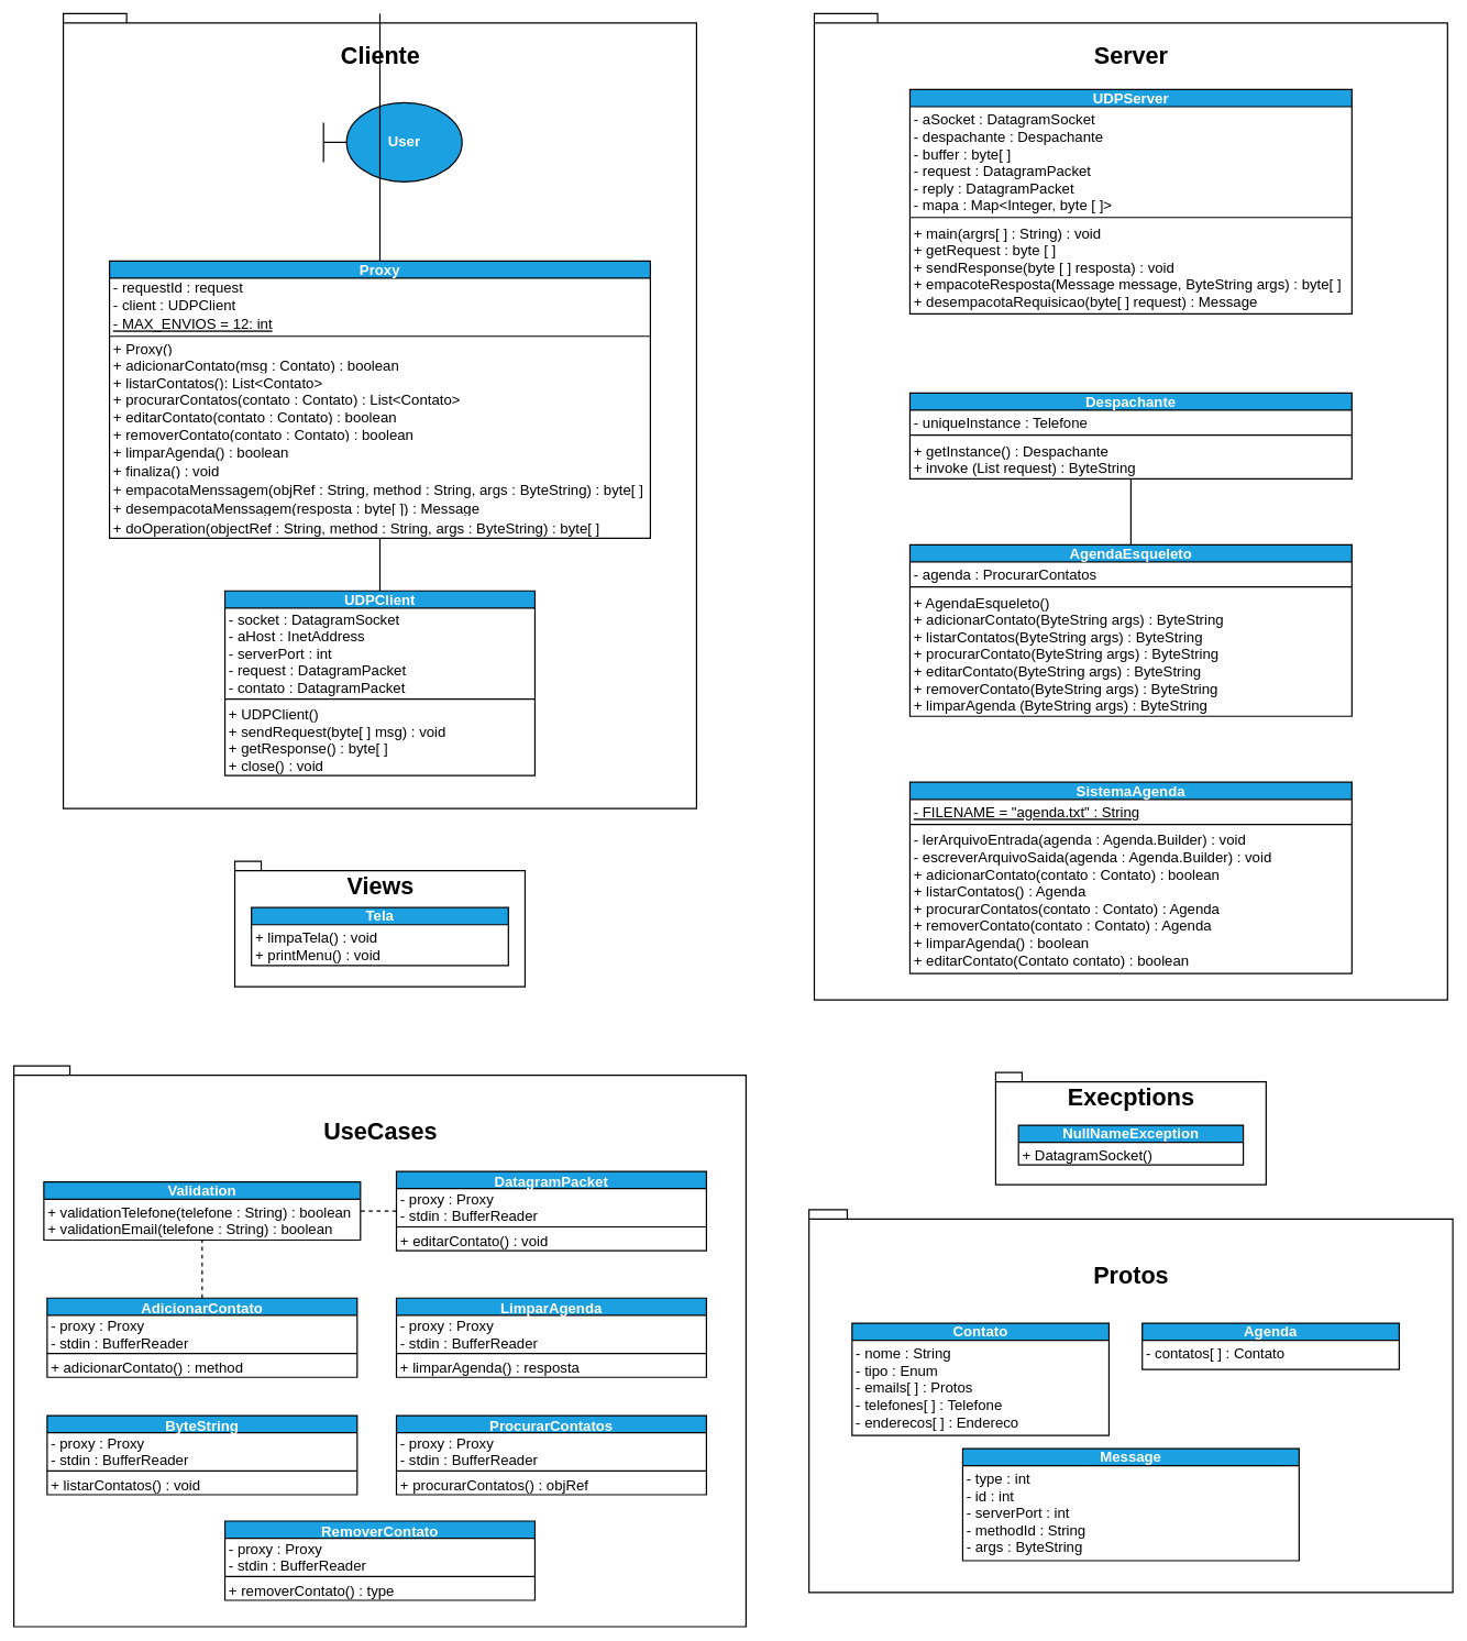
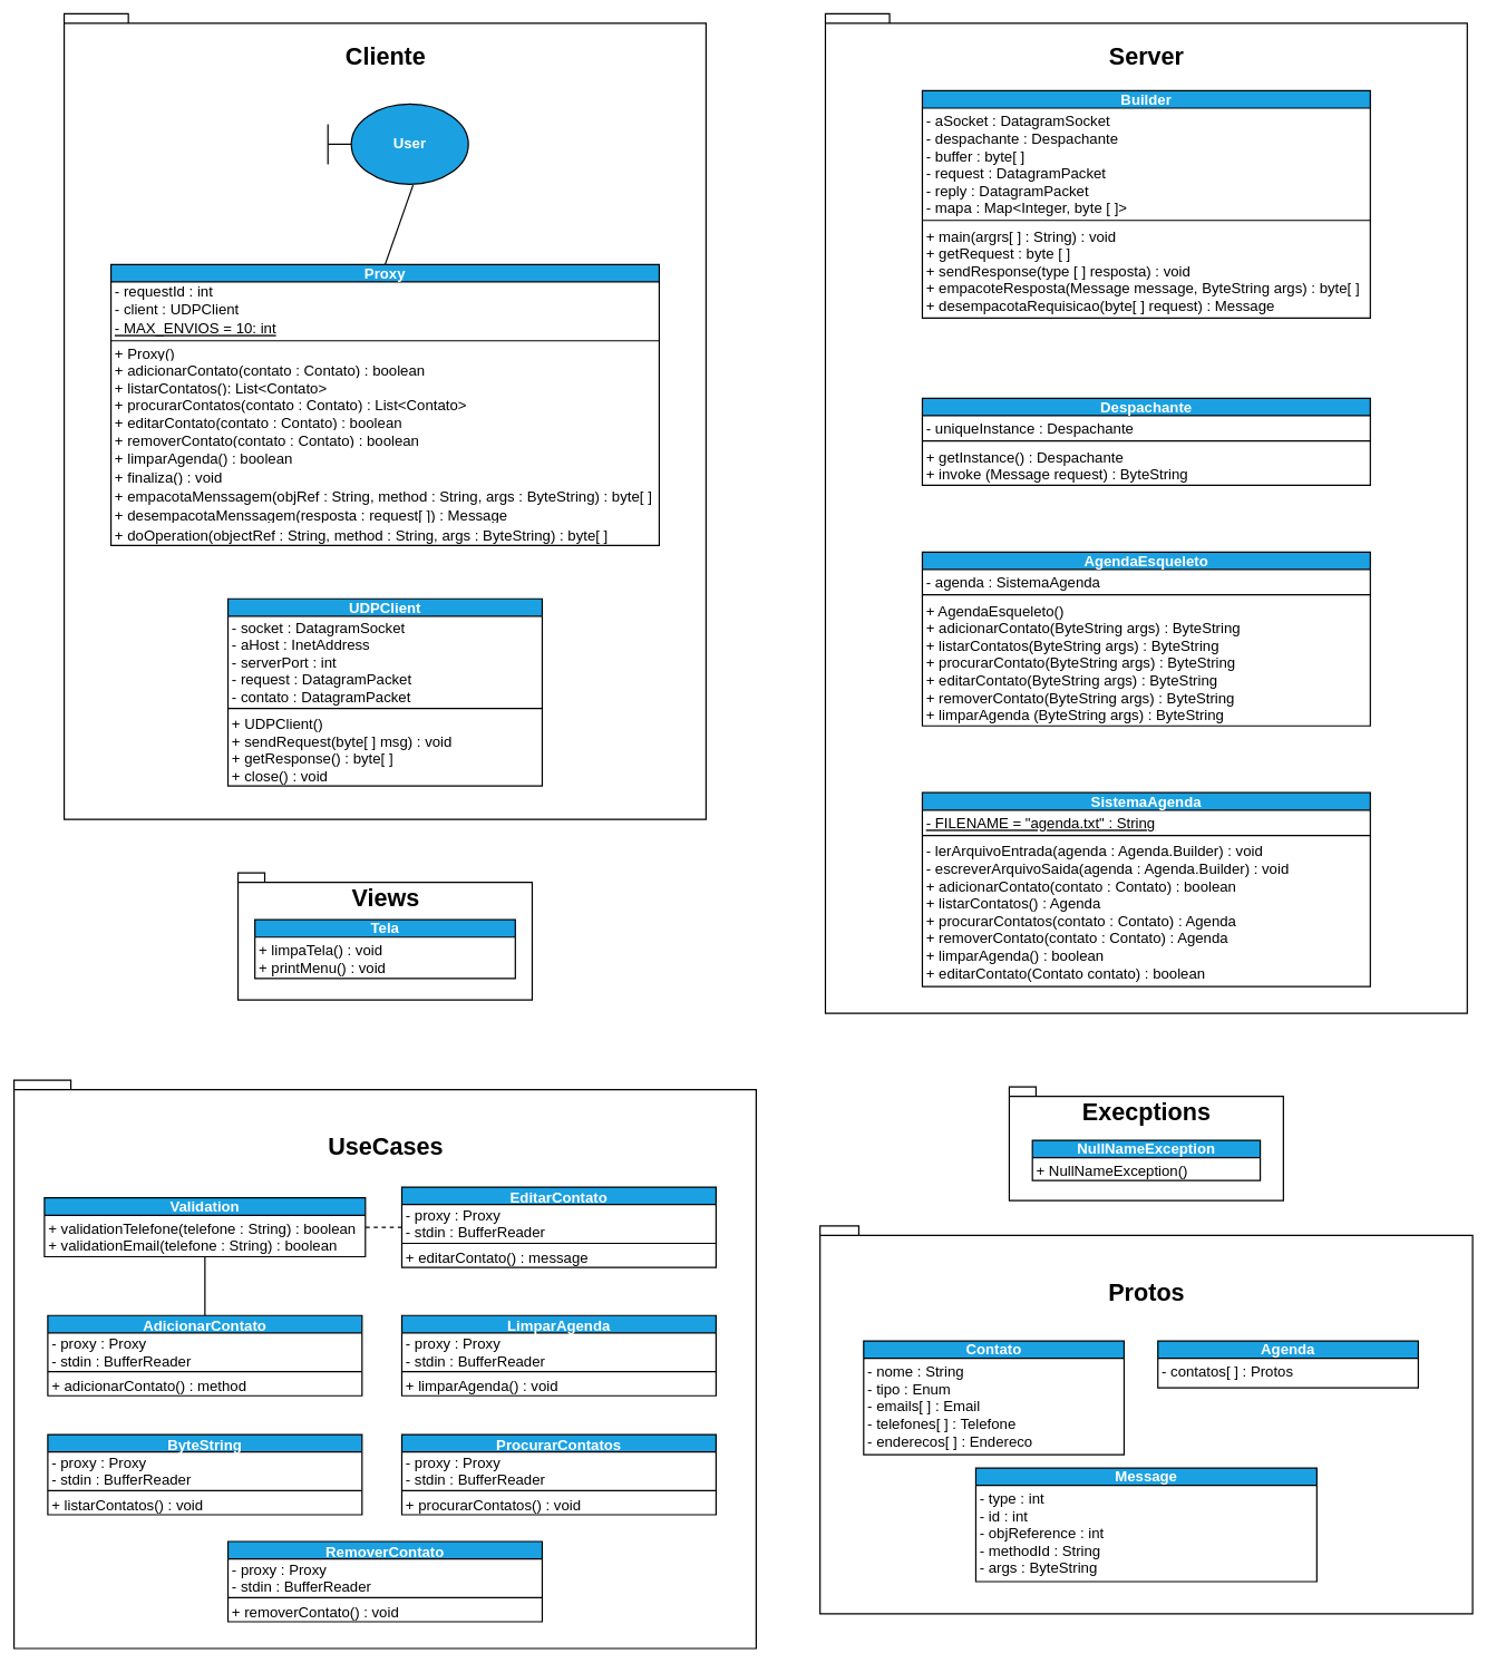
- <mxCell id="30" value="UDPServer" style="swimlane;fontStyle=1;align=center;verticalAlign=bottom;childLayout=stackLayout;horizontal=1;startSize=26;horizontalStack=0;resizeParent=1;resizeParentMax=0;resizeLast=0;collapsible=1;marginBottom=0;fontSize=22;strokeColor=#000000;strokeWidth=2;fillColor=#1ba1e2;fontColor=#ffffff;" parent="1" vertex="1"><mxGeometry x="1379" y="135" width="670" height="340" as="geometry" /></mxCell>
+ <mxCell id="30" value="Builder" style="swimlane;fontStyle=1;align=center;verticalAlign=bottom;childLayout=stackLayout;horizontal=1;startSize=26;horizontalStack=0;resizeParent=1;resizeParentMax=0;resizeLast=0;collapsible=1;marginBottom=0;fontSize=22;strokeColor=#000000;strokeWidth=2;fillColor=#1ba1e2;fontColor=#ffffff;" parent="1" vertex="1"><mxGeometry x="1379" y="135" width="670" height="340" as="geometry" /></mxCell>
- <mxCell id="9" style="edgeStyle=none;html=1;exitX=0.5;exitY=0;exitDx=0;exitDy=0;fontSize=22;endArrow=none;endFill=0;strokeWidth=2;" parent="1" source="10" target="7" edge="1"><mxGeometry relative="1" as="geometry" /></mxCell>
+ <mxCell id="9" style="edgeStyle=none;html=1;exitX=0.5;exitY=0;exitDx=0;exitDy=0;entryX=0.606;entryY=1.01;entryDx=0;entryDy=0;entryPerimeter=0;fontSize=22;endArrow=none;endFill=0;strokeWidth=2;" parent="1" source="10" target="8" edge="1"><mxGeometry relative="1" as="geometry" /></mxCell>
- <mxCell id="33" value="+ main(argrs[ ] : String) : void&#10;+ getRequest : byte [ ]&#10;+ sendResponse(byte [ ] resposta) : void&#10;+ empacoteResposta(Message message, ByteString args) : byte[ ]&#10;+ desempacotaRequisicao(byte[ ] request) : Message" style="text;strokeColor=none;fillColor=none;align=left;verticalAlign=top;spacingLeft=4;spacingRight=4;overflow=hidden;rotatable=0;points=[[0,0.5],[1,0.5]];portConstraint=eastwest;fontSize=22;strokeWidth=2;" parent="30" vertex="1"><mxGeometry y="198" width="670" height="142" as="geometry" /></mxCell>
+ <mxCell id="33" value="+ main(argrs[ ] : String) : void&#10;+ getRequest : byte [ ]&#10;+ sendResponse(type [ ] resposta) : void&#10;+ empacoteResposta(Message message, ByteString args) : byte[ ]&#10;+ desempacotaRequisicao(byte[ ] request) : Message" style="text;strokeColor=none;fillColor=none;align=left;verticalAlign=top;spacingLeft=4;spacingRight=4;overflow=hidden;rotatable=0;points=[[0,0.5],[1,0.5]];portConstraint=eastwest;fontSize=22;strokeWidth=2;" parent="30" vertex="1"><mxGeometry y="198" width="670" height="142" as="geometry" /></mxCell>
- <mxCell id="11" value="- requestId : request&#10;- client : UDPClient" style="text;strokeColor=none;fillColor=none;align=left;verticalAlign=middle;spacingLeft=4;spacingRight=4;overflow=hidden;rotatable=0;points=[[0,0.5],[1,0.5]];portConstraint=eastwest;fontSize=22;fontStyle=0" parent="10" vertex="1"><mxGeometry y="26" width="820" height="50" as="geometry" /></mxCell>
+ <mxCell id="11" value="- requestId : int&#10;- client : UDPClient" style="text;strokeColor=none;fillColor=none;align=left;verticalAlign=middle;spacingLeft=4;spacingRight=4;overflow=hidden;rotatable=0;points=[[0,0.5],[1,0.5]];portConstraint=eastwest;fontSize=22;fontStyle=0" parent="10" vertex="1"><mxGeometry y="26" width="820" height="50" as="geometry" /></mxCell>
- <mxCell id="12" value="- MAX_ENVIOS = 12: int" style="text;strokeColor=none;fillColor=none;align=left;verticalAlign=top;spacingLeft=4;spacingRight=4;overflow=hidden;rotatable=0;points=[[0,0.5],[1,0.5]];portConstraint=eastwest;fontSize=22;fontStyle=4" parent="10" vertex="1"><mxGeometry y="76" width="820" height="34" as="geometry" /></mxCell>
+ <mxCell id="12" value="- MAX_ENVIOS = 10: int" style="text;strokeColor=none;fillColor=none;align=left;verticalAlign=top;spacingLeft=4;spacingRight=4;overflow=hidden;rotatable=0;points=[[0,0.5],[1,0.5]];portConstraint=eastwest;fontSize=22;fontStyle=4" parent="10" vertex="1"><mxGeometry y="76" width="820" height="34" as="geometry" /></mxCell>
- <mxCell id="15" value="+ adicionarContato(msg : Contato) : boolean" style="text;strokeColor=none;fillColor=none;align=left;verticalAlign=middle;spacingLeft=4;spacingRight=4;overflow=hidden;rotatable=0;points=[[0,0.5],[1,0.5]];portConstraint=eastwest;fontSize=22;" parent="10" vertex="1"><mxGeometry y="144" width="820" height="26" as="geometry" /></mxCell>
+ <mxCell id="15" value="+ adicionarContato(contato : Contato) : boolean" style="text;strokeColor=none;fillColor=none;align=left;verticalAlign=middle;spacingLeft=4;spacingRight=4;overflow=hidden;rotatable=0;points=[[0,0.5],[1,0.5]];portConstraint=eastwest;fontSize=22;" parent="10" vertex="1"><mxGeometry y="144" width="820" height="26" as="geometry" /></mxCell>
- <mxCell id="35" value="- uniqueInstance : Telefone" style="text;strokeColor=none;fillColor=none;align=left;verticalAlign=top;spacingLeft=4;spacingRight=4;overflow=hidden;rotatable=0;points=[[0,0.5],[1,0.5]];portConstraint=eastwest;fontSize=22;" parent="34" vertex="1"><mxGeometry y="26" width="670" height="34" as="geometry" /></mxCell>
+ <mxCell id="35" value="- uniqueInstance : Despachante" style="text;strokeColor=none;fillColor=none;align=left;verticalAlign=top;spacingLeft=4;spacingRight=4;overflow=hidden;rotatable=0;points=[[0,0.5],[1,0.5]];portConstraint=eastwest;fontSize=22;" parent="34" vertex="1"><mxGeometry y="26" width="670" height="34" as="geometry" /></mxCell>
- <mxCell id="37" value="+ getInstance() : Despachante&#10;+ invoke (List request) : ByteString" style="text;strokeColor=none;fillColor=none;align=left;verticalAlign=top;spacingLeft=4;spacingRight=4;overflow=hidden;rotatable=0;points=[[0,0.5],[1,0.5]];portConstraint=eastwest;fontSize=22;strokeWidth=2;" parent="34" vertex="1"><mxGeometry y="68" width="670" height="62" as="geometry" /></mxCell>
+ <mxCell id="37" value="+ getInstance() : Despachante&#10;+ invoke (Message request) : ByteString" style="text;strokeColor=none;fillColor=none;align=left;verticalAlign=top;spacingLeft=4;spacingRight=4;overflow=hidden;rotatable=0;points=[[0,0.5],[1,0.5]];portConstraint=eastwest;fontSize=22;strokeWidth=2;" parent="34" vertex="1"><mxGeometry y="68" width="670" height="62" as="geometry" /></mxCell>
- <mxCell id="23" value="+ desempacotaMenssagem(resposta : byte[ ]) : Message" style="text;strokeColor=none;fillColor=none;align=left;verticalAlign=middle;spacingLeft=4;spacingRight=4;overflow=hidden;rotatable=0;points=[[0,0.5],[1,0.5]];portConstraint=eastwest;fontSize=22;" parent="10" vertex="1"><mxGeometry y="360" width="820" height="26" as="geometry" /></mxCell>
+ <mxCell id="23" value="+ desempacotaMenssagem(resposta : request[ ]) : Message" style="text;strokeColor=none;fillColor=none;align=left;verticalAlign=middle;spacingLeft=4;spacingRight=4;overflow=hidden;rotatable=0;points=[[0,0.5],[1,0.5]];portConstraint=eastwest;fontSize=22;" parent="10" vertex="1"><mxGeometry y="360" width="820" height="26" as="geometry" /></mxCell>
- <mxCell id="38" style="edgeStyle=none;html=1;exitX=0.5;exitY=0;exitDx=0;exitDy=0;entryX=0.5;entryY=1;entryDx=0;entryDy=0;fontSize=22;endArrow=none;endFill=0;strokeWidth=2;" parent="1" source="39" target="34" edge="1"><mxGeometry relative="1" as="geometry" /></mxCell>
- <mxCell id="25" style="edgeStyle=none;html=1;exitX=0.5;exitY=0;exitDx=0;exitDy=0;fontSize=22;endArrow=none;endFill=0;strokeWidth=2;" parent="1" source="26" target="24" edge="1"><mxGeometry relative="1" as="geometry" /></mxCell>
- <mxCell id="40" value="- agenda : ProcurarContatos" style="text;strokeColor=none;fillColor=none;align=left;verticalAlign=top;spacingLeft=4;spacingRight=4;overflow=hidden;rotatable=0;points=[[0,0.5],[1,0.5]];portConstraint=eastwest;fontSize=22;" parent="39" vertex="1"><mxGeometry y="26" width="670" height="34" as="geometry" /></mxCell>
+ <mxCell id="40" value="- agenda : SistemaAgenda" style="text;strokeColor=none;fillColor=none;align=left;verticalAlign=top;spacingLeft=4;spacingRight=4;overflow=hidden;rotatable=0;points=[[0,0.5],[1,0.5]];portConstraint=eastwest;fontSize=22;" parent="39" vertex="1"><mxGeometry y="26" width="670" height="34" as="geometry" /></mxCell>
- <mxCell id="78" value="+ DatagramSocket()" style="text;strokeColor=none;fillColor=none;align=left;verticalAlign=top;spacingLeft=4;spacingRight=4;overflow=hidden;rotatable=0;points=[[0,0.5],[1,0.5]];portConstraint=eastwest;fontSize=22;strokeWidth=2;" parent="77" vertex="1"><mxGeometry y="26" width="340.75" height="34" as="geometry" /></mxCell>
+ <mxCell id="78" value="+ NullNameException()" style="text;strokeColor=none;fillColor=none;align=left;verticalAlign=top;spacingLeft=4;spacingRight=4;overflow=hidden;rotatable=0;points=[[0,0.5],[1,0.5]];portConstraint=eastwest;fontSize=22;strokeWidth=2;" parent="77" vertex="1"><mxGeometry y="26" width="340.75" height="34" as="geometry" /></mxCell>
- <mxCell id="57" value="DatagramPacket" style="swimlane;fontStyle=1;align=center;verticalAlign=middle;childLayout=stackLayout;horizontal=1;startSize=26;horizontalStack=0;resizeParent=1;resizeParentMax=0;resizeLast=0;collapsible=1;marginBottom=0;fontSize=22;strokeColor=#000000;strokeWidth=2;fillColor=#1ba1e2;fontColor=#ffffff;" parent="1" vertex="1"><mxGeometry x="600.5" y="1775" width="470" height="120" as="geometry" /></mxCell>
+ <mxCell id="57" value="EditarContato" style="swimlane;fontStyle=1;align=center;verticalAlign=middle;childLayout=stackLayout;horizontal=1;startSize=26;horizontalStack=0;resizeParent=1;resizeParentMax=0;resizeLast=0;collapsible=1;marginBottom=0;fontSize=22;strokeColor=#000000;strokeWidth=2;fillColor=#1ba1e2;fontColor=#ffffff;" parent="1" vertex="1"><mxGeometry x="600.5" y="1775" width="470" height="120" as="geometry" /></mxCell>
- <mxCell id="60" value="+ editarContato() : void" style="text;strokeColor=none;fillColor=none;align=left;verticalAlign=middle;spacingLeft=4;spacingRight=4;overflow=hidden;rotatable=0;points=[[0,0.5],[1,0.5]];portConstraint=eastwest;fontSize=22;" parent="57" vertex="1"><mxGeometry y="88" width="470" height="32" as="geometry" /></mxCell>
+ <mxCell id="60" value="+ editarContato() : message" style="text;strokeColor=none;fillColor=none;align=left;verticalAlign=middle;spacingLeft=4;spacingRight=4;overflow=hidden;rotatable=0;points=[[0,0.5],[1,0.5]];portConstraint=eastwest;fontSize=22;" parent="57" vertex="1"><mxGeometry y="88" width="470" height="32" as="geometry" /></mxCell>
- <mxCell id="51" style="edgeStyle=none;html=1;exitX=0.5;exitY=0;exitDx=0;exitDy=0;entryX=0.5;entryY=1;entryDx=0;entryDy=0;fontSize=22;endArrow=none;endFill=0;strokeWidth=2;dashed=1;" parent="1" source="52" target="49" edge="1"><mxGeometry relative="1" as="geometry" /></mxCell>
+ <mxCell id="51" style="edgeStyle=none;html=1;exitX=0.5;exitY=0;exitDx=0;exitDy=0;entryX=0.5;entryY=1;entryDx=0;entryDy=0;fontSize=22;endArrow=none;endFill=0;strokeWidth=2;" parent="1" source="52" target="49" edge="1"><mxGeometry relative="1" as="geometry" /></mxCell>
- <mxCell id="80" value="- nome : String&#10;- tipo : Enum&#10;- emails[ ] : Protos&#10;- telefones[ ] : Telefone&#10;- enderecos[ ] : Endereco" style="text;strokeColor=none;fillColor=none;align=left;verticalAlign=top;spacingLeft=4;spacingRight=4;overflow=hidden;rotatable=0;points=[[0,0.5],[1,0.5]];portConstraint=eastwest;fontSize=22;strokeWidth=2;" vertex="1" parent="79"><mxGeometry y="26" width="389.5" height="144" as="geometry" /></mxCell>
+ <mxCell id="80" value="- nome : String&#10;- tipo : Enum&#10;- emails[ ] : Email&#10;- telefones[ ] : Telefone&#10;- enderecos[ ] : Endereco" style="text;strokeColor=none;fillColor=none;align=left;verticalAlign=top;spacingLeft=4;spacingRight=4;overflow=hidden;rotatable=0;points=[[0,0.5],[1,0.5]];portConstraint=eastwest;fontSize=22;strokeWidth=2;" vertex="1" parent="79"><mxGeometry y="26" width="389.5" height="144" as="geometry" /></mxCell>
- <mxCell id="82" value="- contatos[ ] : Contato" style="text;strokeColor=none;fillColor=none;align=left;verticalAlign=top;spacingLeft=4;spacingRight=4;overflow=hidden;rotatable=0;points=[[0,0.5],[1,0.5]];portConstraint=eastwest;fontSize=22;strokeWidth=2;" vertex="1" parent="81"><mxGeometry y="26" width="389.5" height="44" as="geometry" /></mxCell>
+ <mxCell id="82" value="- contatos[ ] : Protos" style="text;strokeColor=none;fillColor=none;align=left;verticalAlign=top;spacingLeft=4;spacingRight=4;overflow=hidden;rotatable=0;points=[[0,0.5],[1,0.5]];portConstraint=eastwest;fontSize=22;strokeWidth=2;" vertex="1" parent="81"><mxGeometry y="26" width="389.5" height="44" as="geometry" /></mxCell>
- <mxCell id="64" value="+ limparAgenda() : resposta" style="text;strokeColor=none;fillColor=none;align=left;verticalAlign=middle;spacingLeft=4;spacingRight=4;overflow=hidden;rotatable=0;points=[[0,0.5],[1,0.5]];portConstraint=eastwest;fontSize=22;" parent="61" vertex="1"><mxGeometry y="88" width="470" height="32" as="geometry" /></mxCell>
+ <mxCell id="64" value="+ limparAgenda() : void" style="text;strokeColor=none;fillColor=none;align=left;verticalAlign=middle;spacingLeft=4;spacingRight=4;overflow=hidden;rotatable=0;points=[[0,0.5],[1,0.5]];portConstraint=eastwest;fontSize=22;" parent="61" vertex="1"><mxGeometry y="88" width="470" height="32" as="geometry" /></mxCell>
- <mxCell id="84" value="- type : int&#10;- id : int&#10;- serverPort : int&#10;- methodId : String&#10;- args : ByteString" style="text;strokeColor=none;fillColor=none;align=left;verticalAlign=top;spacingLeft=4;spacingRight=4;overflow=hidden;rotatable=0;points=[[0,0.5],[1,0.5]];portConstraint=eastwest;fontSize=22;strokeWidth=2;" vertex="1" parent="83"><mxGeometry y="26" width="510" height="144" as="geometry" /></mxCell>
+ <mxCell id="84" value="- type : int&#10;- id : int&#10;- objReference : int&#10;- methodId : String&#10;- args : ByteString" style="text;strokeColor=none;fillColor=none;align=left;verticalAlign=top;spacingLeft=4;spacingRight=4;overflow=hidden;rotatable=0;points=[[0,0.5],[1,0.5]];portConstraint=eastwest;fontSize=22;strokeWidth=2;" vertex="1" parent="83"><mxGeometry y="26" width="510" height="144" as="geometry" /></mxCell>
- <mxCell id="68" value="+ procurarContatos() : objRef" style="text;strokeColor=none;fillColor=none;align=left;verticalAlign=middle;spacingLeft=4;spacingRight=4;overflow=hidden;rotatable=0;points=[[0,0.5],[1,0.5]];portConstraint=eastwest;fontSize=22;" parent="65" vertex="1"><mxGeometry y="88" width="470" height="32" as="geometry" /></mxCell>
+ <mxCell id="68" value="+ procurarContatos() : void" style="text;strokeColor=none;fillColor=none;align=left;verticalAlign=middle;spacingLeft=4;spacingRight=4;overflow=hidden;rotatable=0;points=[[0,0.5],[1,0.5]];portConstraint=eastwest;fontSize=22;" parent="65" vertex="1"><mxGeometry y="88" width="470" height="32" as="geometry" /></mxCell>
- <mxCell id="76" value="+ removerContato() : type" style="text;strokeColor=none;fillColor=none;align=left;verticalAlign=middle;spacingLeft=4;spacingRight=4;overflow=hidden;rotatable=0;points=[[0,0.5],[1,0.5]];portConstraint=eastwest;fontSize=22;" parent="73" vertex="1"><mxGeometry y="88" width="470" height="32" as="geometry" /></mxCell>
+ <mxCell id="76" value="+ removerContato() : void" style="text;strokeColor=none;fillColor=none;align=left;verticalAlign=middle;spacingLeft=4;spacingRight=4;overflow=hidden;rotatable=0;points=[[0,0.5],[1,0.5]];portConstraint=eastwest;fontSize=22;" parent="73" vertex="1"><mxGeometry y="88" width="470" height="32" as="geometry" /></mxCell>
